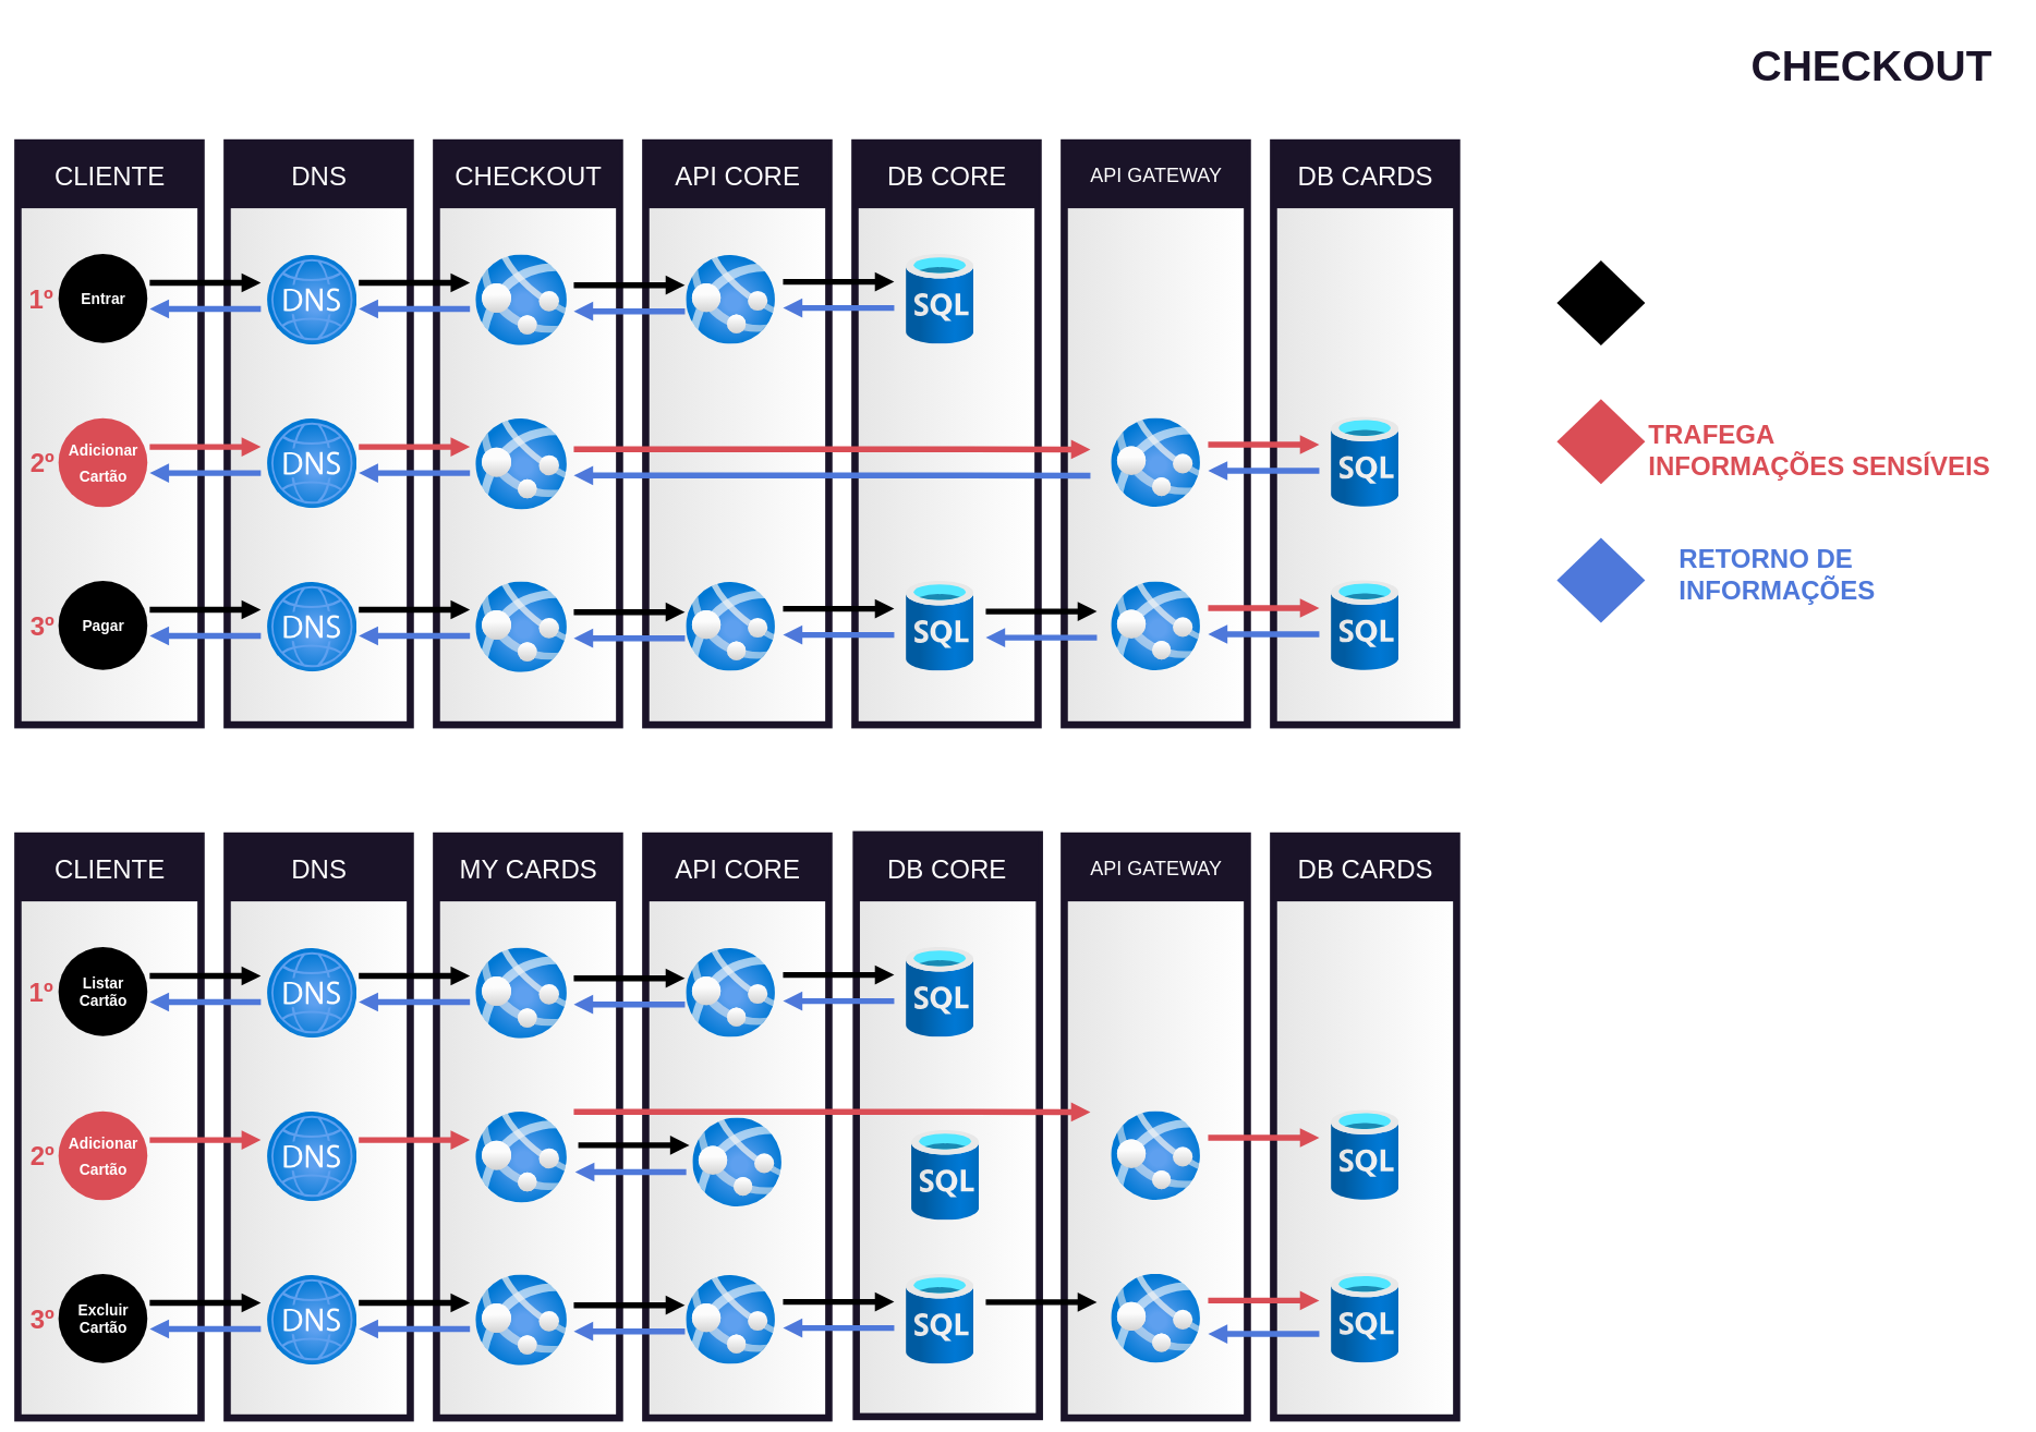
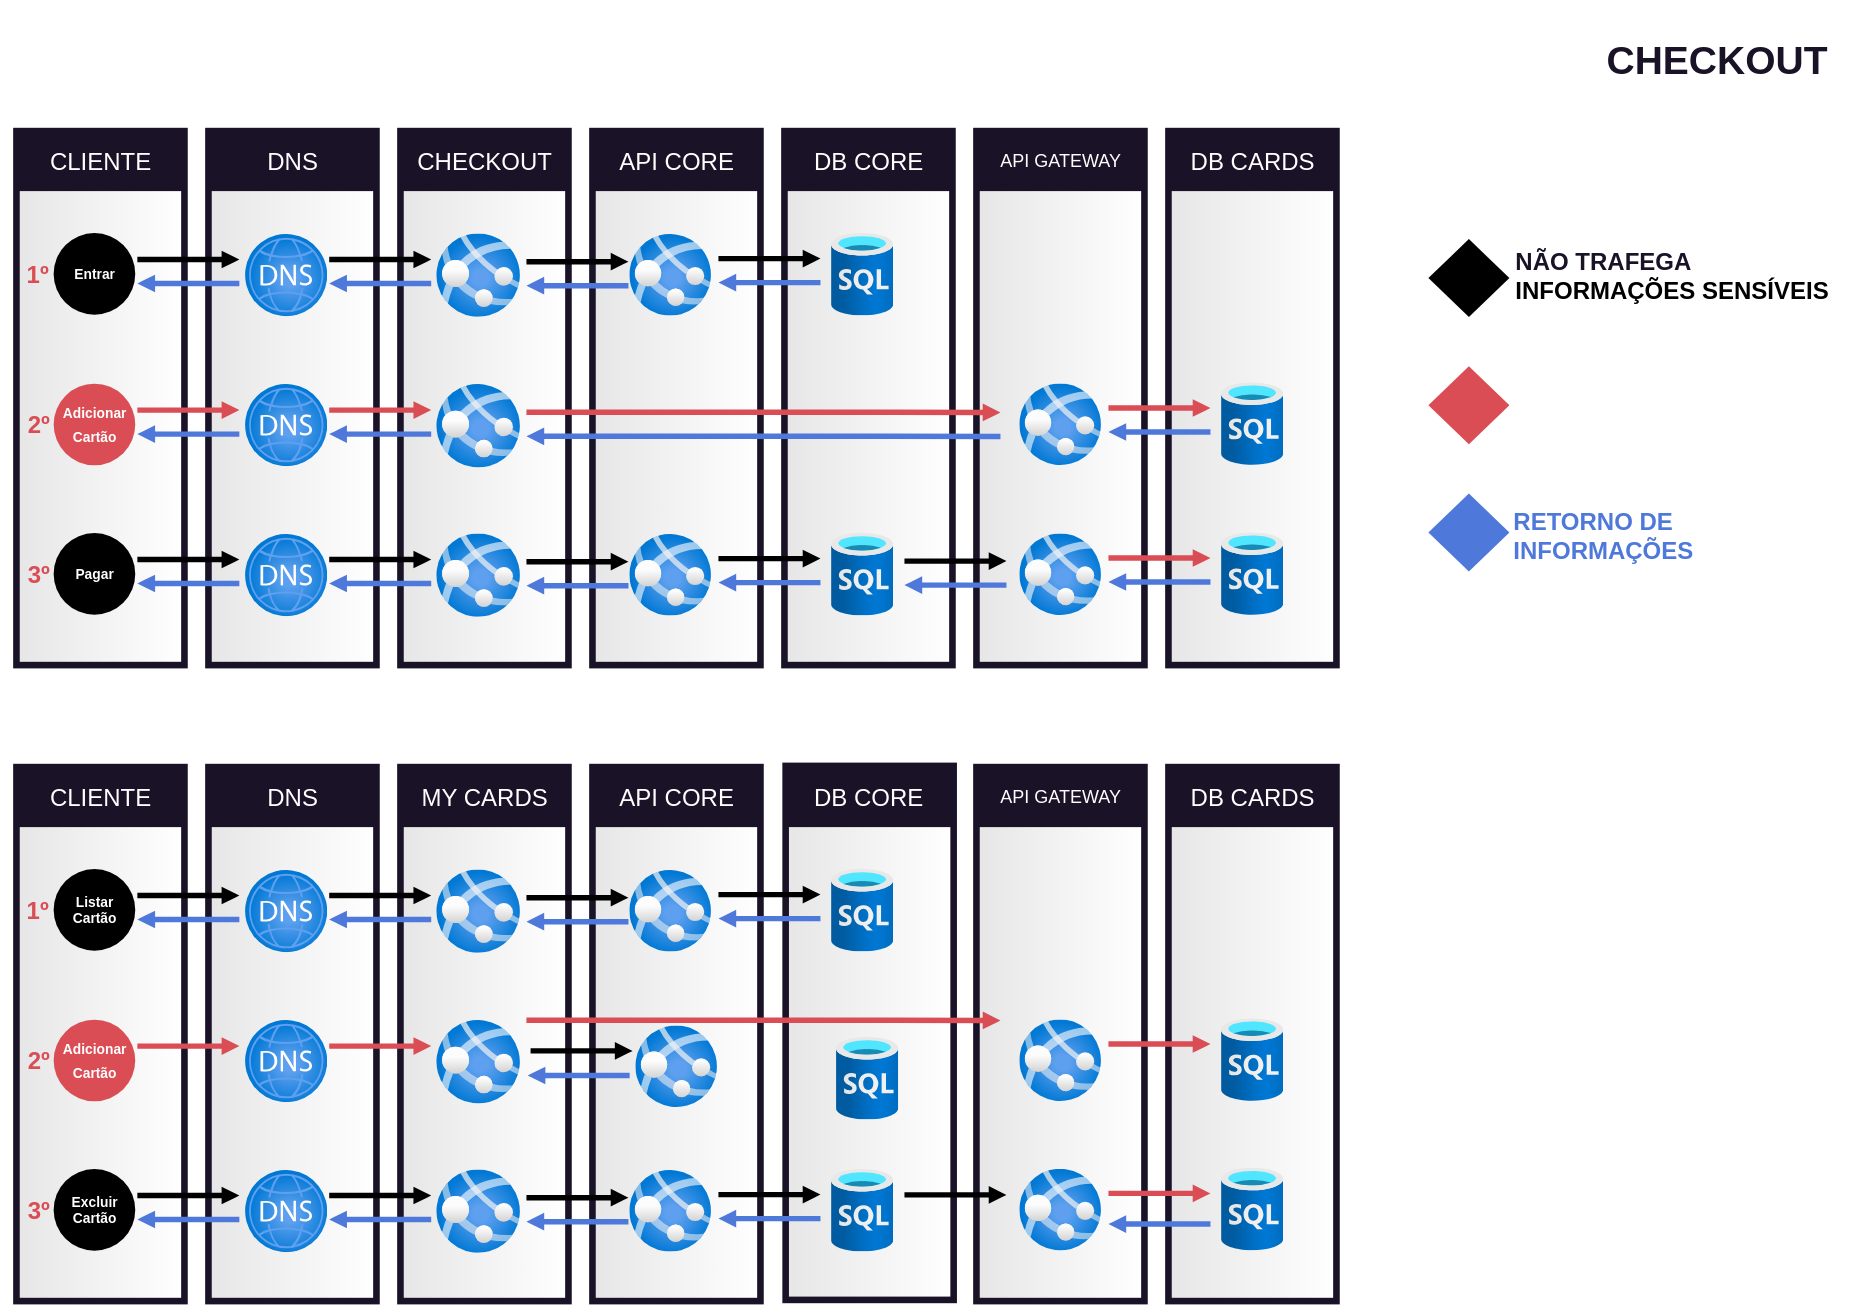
+ <mxCell id="170" value="&lt;p style=&quot;text-align: left ; font-size: 40px&quot;&gt;&lt;font color=&quot;#1a1328&quot; style=&quot;font-size: 40px&quot;&gt;&lt;span&gt;&lt;b&gt;NÃO TRAFEGA&lt;br&gt; &lt;/b&gt;&lt;/span&gt;&lt;/font&gt;&lt;b&gt;INFORMAÇÕES SENSÍVEIS&lt;/b&gt;&lt;/p&gt;" style="text;html=1;align=center;verticalAlign=middle;resizable=0;points=[];autosize=1;" vertex="1" parent="1"><mxGeometry x="2520" y="402.5" width="532" height="112" as="geometry" /></mxCell>
- <mxCell id="171" value="&lt;p style=&quot;text-align: left ; font-size: 40px&quot;&gt;&lt;font color=&quot;#da4d55&quot;&gt;&lt;font style=&quot;font-size: 40px&quot;&gt;&lt;b&gt;TRAFEGA&lt;br&gt; &lt;/b&gt;&lt;/font&gt;&lt;b&gt;INFORMAÇÕES SENSÍVEIS&lt;/b&gt;&lt;/font&gt;&lt;/p&gt;" style="text;html=1;align=center;verticalAlign=middle;resizable=0;points=[];autosize=1;" vertex="1" parent="1"><mxGeometry x="2515" y="631" width="532" height="112" as="geometry" /></mxCell>
- <mxCell id="172" value="&lt;p style=&quot;font-size: 40px&quot;&gt;&lt;b&gt;&lt;font color=&quot;#4e78da&quot;&gt;RETORNO DE&lt;br&gt;INFORMAÇÕES&amp;nbsp;&lt;/font&gt;&lt;/b&gt;&lt;/p&gt;" style="text;html=1;align=left;verticalAlign=middle;resizable=0;points=[];autosize=1;" vertex="1" parent="1"><mxGeometry x="2565" y="822" width="321" height="112" as="geometry" /></mxCell>
+ <mxCell id="172" value="&lt;p style=&quot;font-size: 40px&quot;&gt;&lt;b&gt;&lt;font color=&quot;#4e78da&quot;&gt;RETORNO DE&lt;br&gt;INFORMAÇÕES&amp;nbsp;&lt;/font&gt;&lt;/b&gt;&lt;/p&gt;" style="text;html=1;align=left;verticalAlign=middle;resizable=0;points=[];autosize=1;" vertex="1" parent="1"><mxGeometry x="2520" y="837" width="321" height="112" as="geometry" /></mxCell>
